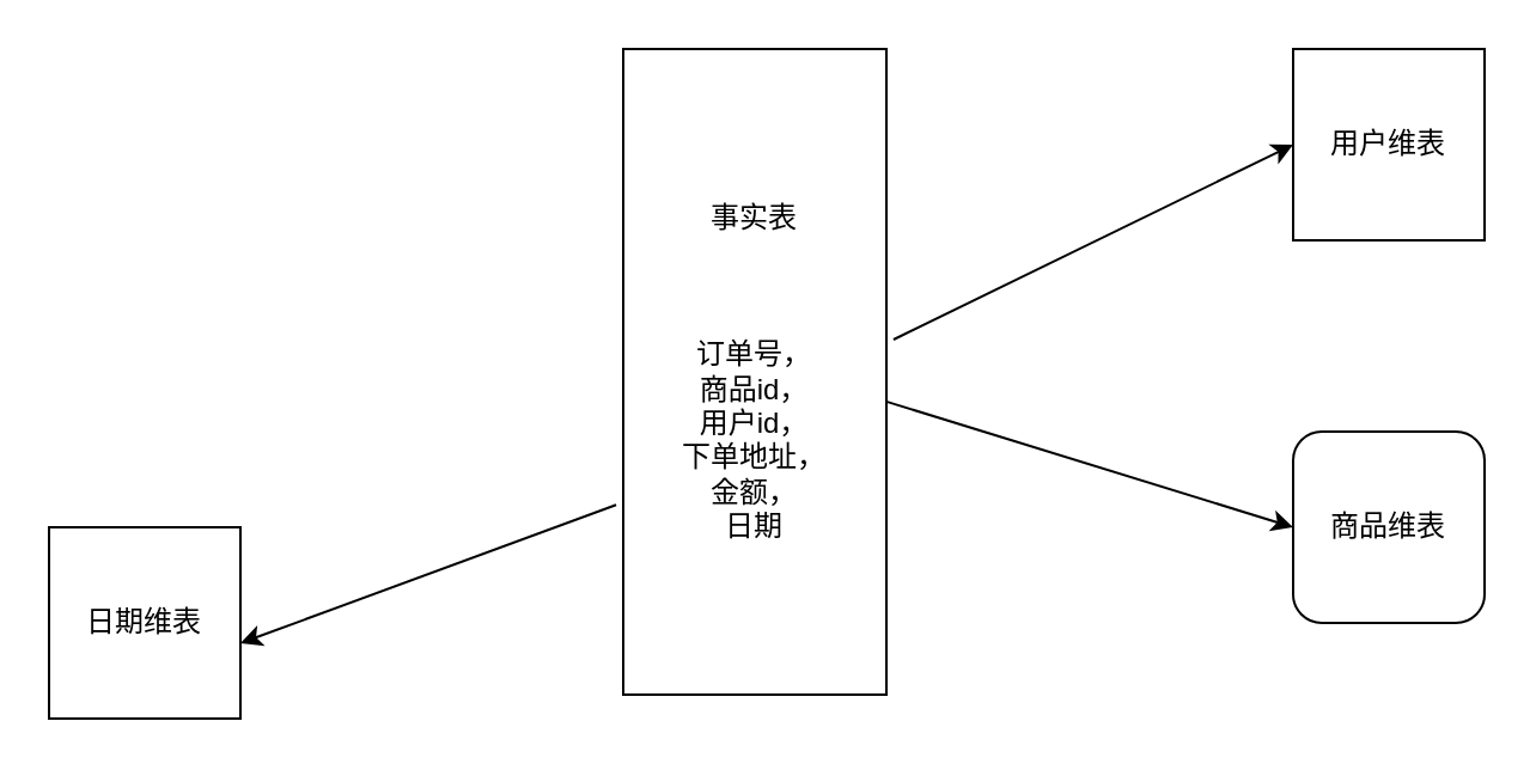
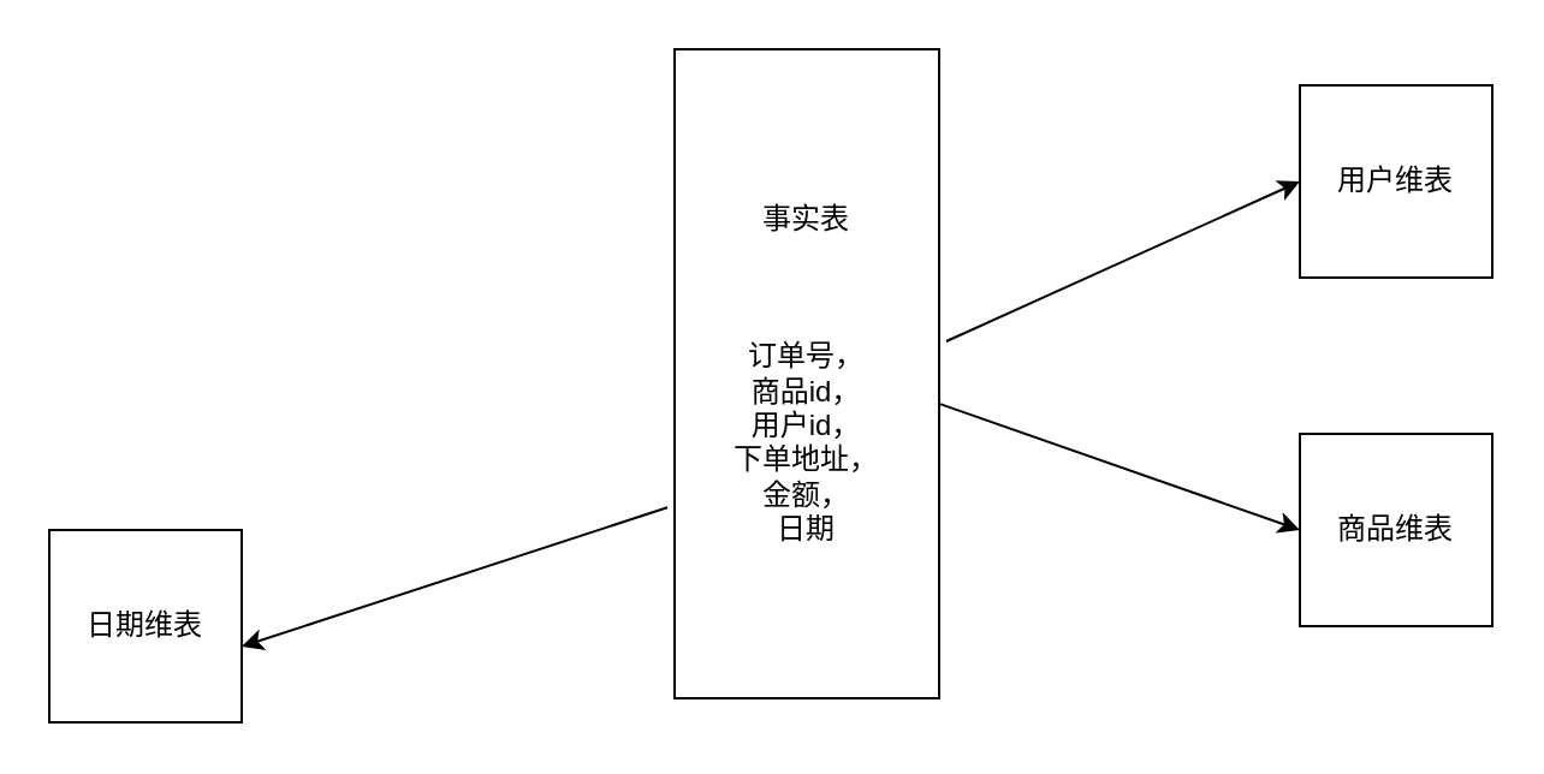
- <mxCell id="3" value="用户维表&lt;br&gt;" style="whiteSpace=wrap;html=1;aspect=fixed;" vertex="1" parent="1"><mxGeometry x="540" y="20" width="80" height="80" as="geometry" /></mxCell>
+ <mxCell id="3" value="用户维表&lt;br&gt;" style="whiteSpace=wrap;html=1;aspect=fixed;" vertex="1" parent="1"><mxGeometry x="540" y="35" width="80" height="80" as="geometry" /></mxCell>
- <mxCell id="2" value="事实表&lt;br&gt;&lt;br&gt;&lt;br&gt;&lt;br&gt;订单号，&lt;br&gt;商品id，&lt;br&gt;用户id，&lt;br&gt;下单地址，&lt;br&gt;金额，&lt;br&gt;日期" style="rounded=0;whiteSpace=wrap;html=1;" vertex="1" parent="1"><mxGeometry x="260" y="20" width="110" height="270" as="geometry" /></mxCell>
+ <mxCell id="2" value="事实表&lt;br&gt;&lt;br&gt;&lt;br&gt;&lt;br&gt;订单号，&lt;br&gt;商品id，&lt;br&gt;用户id，&lt;br&gt;下单地址，&lt;br&gt;金额，&lt;br&gt;日期" style="rounded=0;whiteSpace=wrap;html=1;" vertex="1" parent="1"><mxGeometry x="280" y="20" width="110" height="270" as="geometry" /></mxCell>
- <mxCell id="4" value="商品维表" style="whiteSpace=wrap;html=1;aspect=fixed;rounded=1;" vertex="1" parent="1"><mxGeometry x="540" y="180" width="80" height="80" as="geometry" /></mxCell>
+ <mxCell id="4" value="商品维表" style="whiteSpace=wrap;html=1;aspect=fixed;" vertex="1" parent="1"><mxGeometry x="540" y="180" width="80" height="80" as="geometry" /></mxCell>
